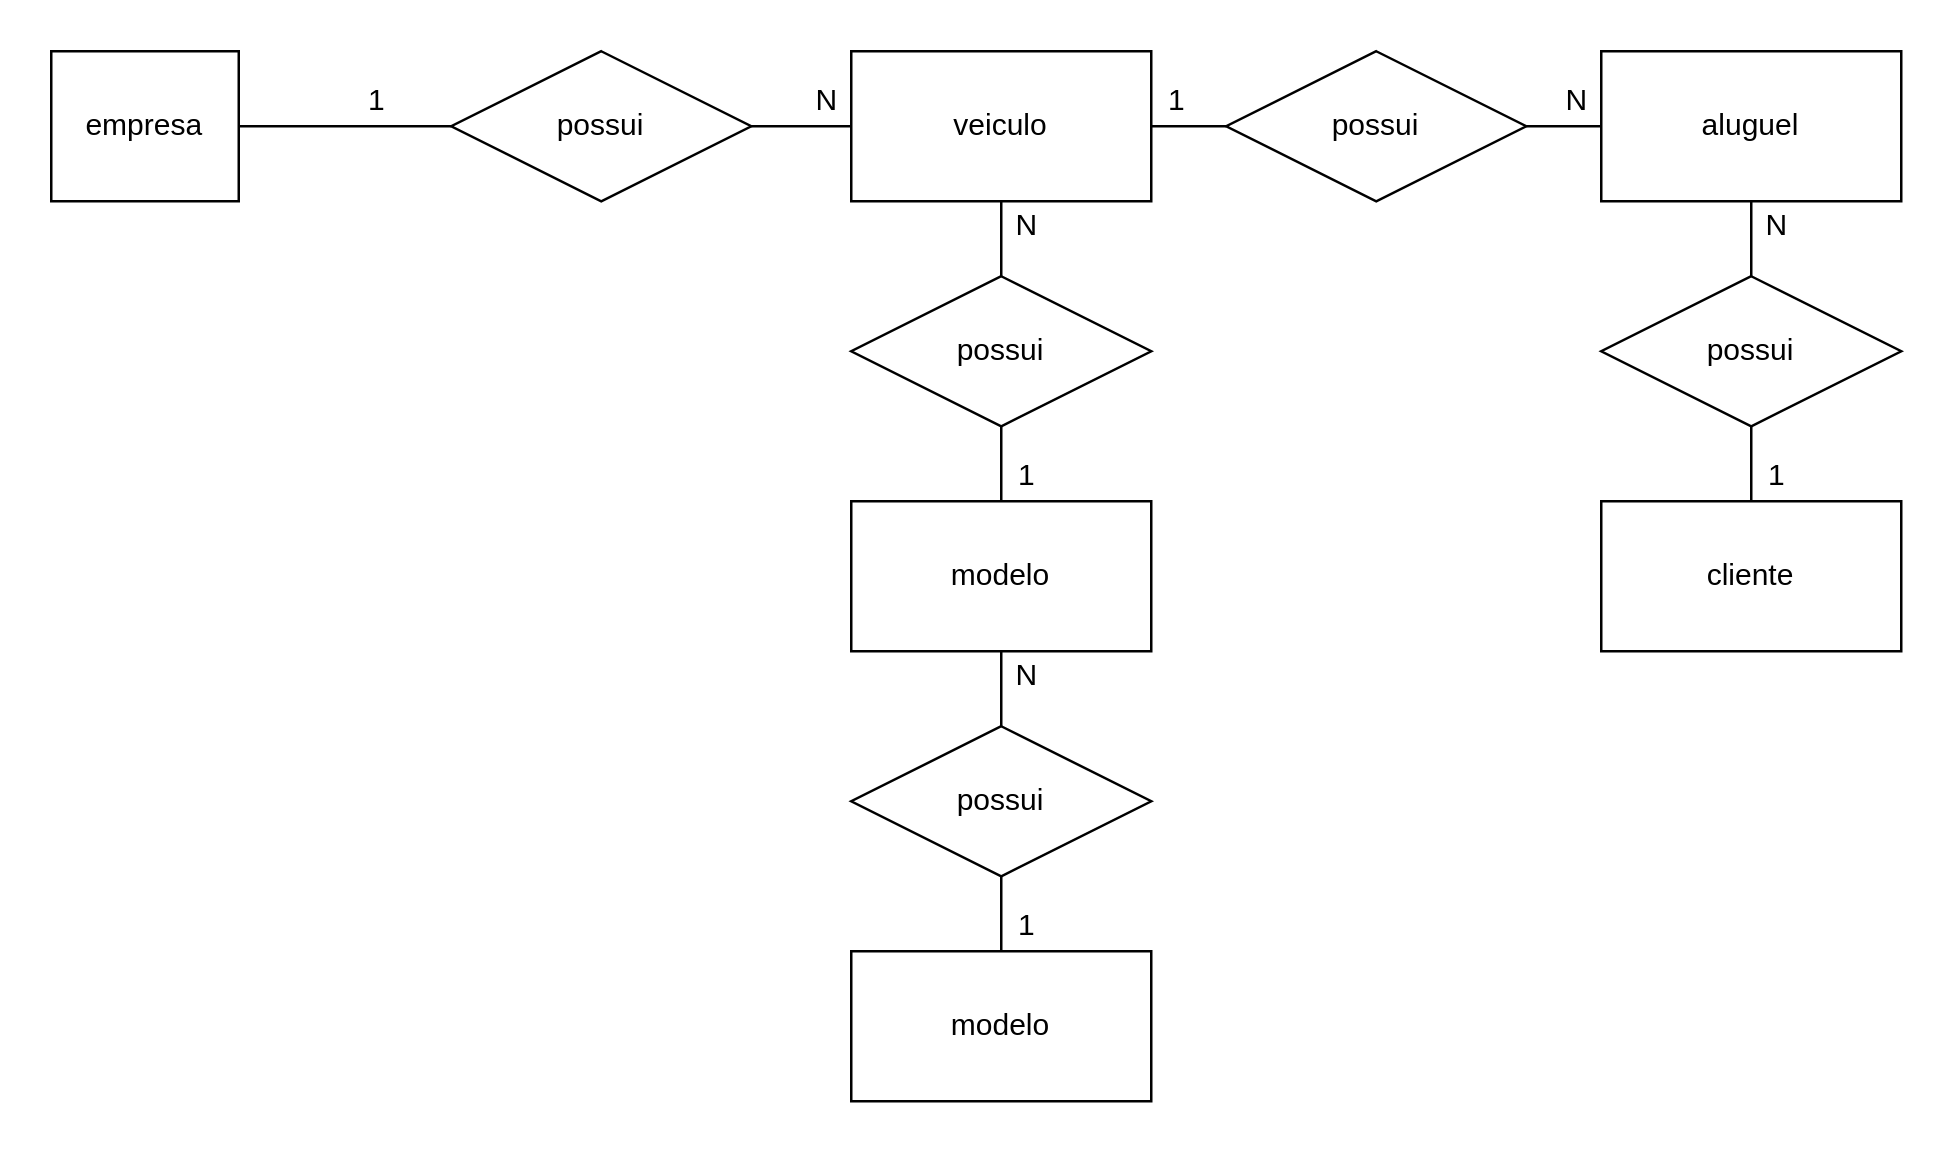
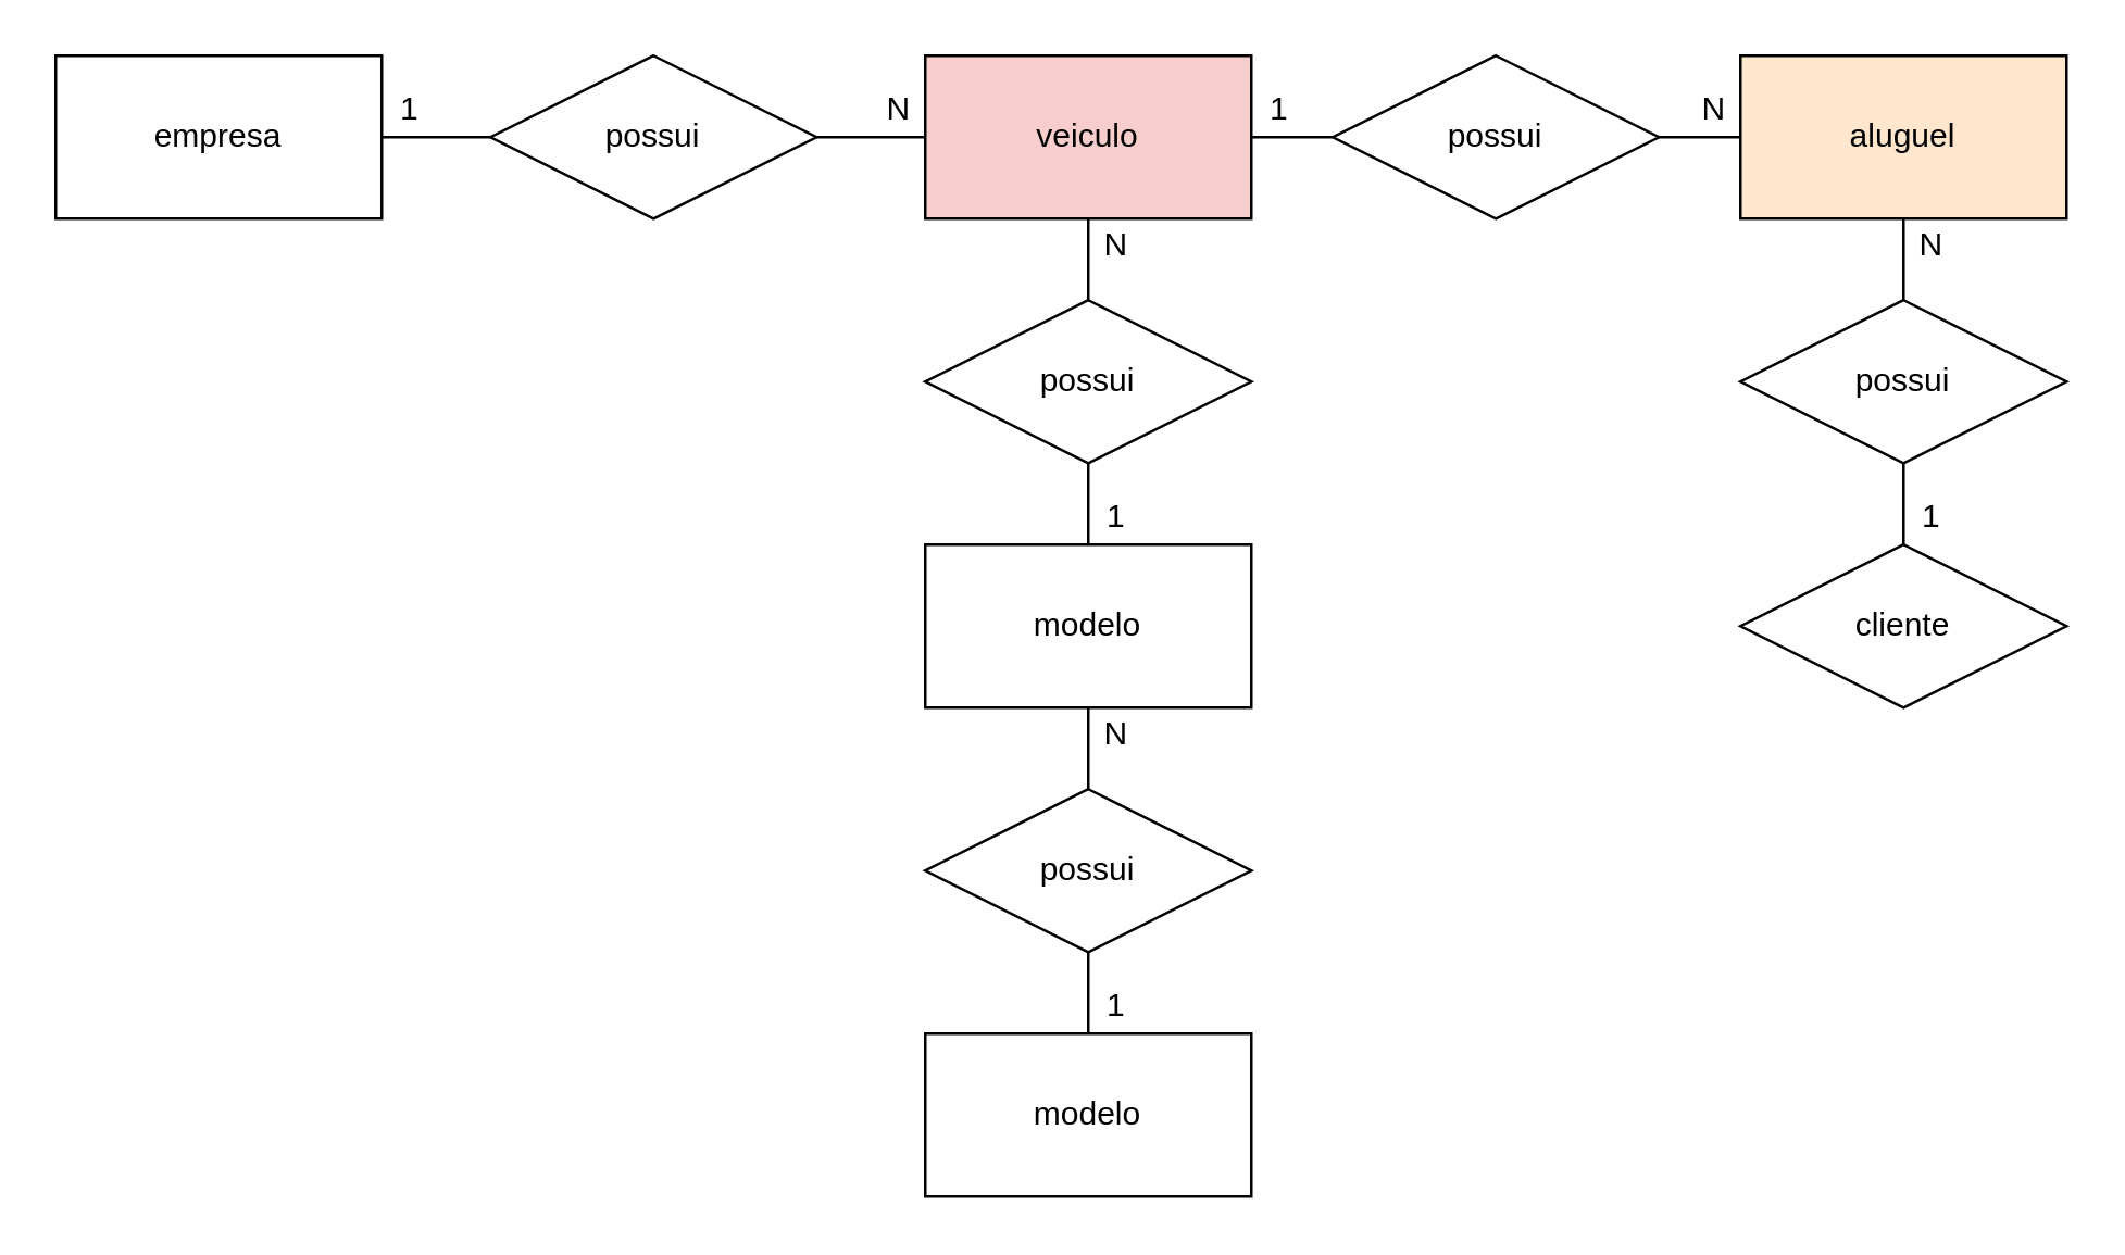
- <mxCell id="3" value="empresa" style="rounded=0;whiteSpace=wrap;html=1;" parent="1" vertex="1"><mxGeometry x="20" y="20" width="75" height="60" as="geometry" /></mxCell>
+ <mxCell id="3" value="empresa" style="rounded=0;whiteSpace=wrap;html=1;" parent="1" vertex="1"><mxGeometry x="20" y="20" width="120" height="60" as="geometry" /></mxCell>
- <mxCell id="5" value="veiculo" style="whiteSpace=wrap;html=1;" parent="1" vertex="1"><mxGeometry x="340" y="20" width="120" height="60" as="geometry" /></mxCell>
+ <mxCell id="5" value="veiculo" style="whiteSpace=wrap;html=1;fillColor=#f8cecc;" parent="1" vertex="1"><mxGeometry x="340" y="20" width="120" height="60" as="geometry" /></mxCell>
- <mxCell id="10" value="aluguel" style="whiteSpace=wrap;html=1;" parent="1" vertex="1"><mxGeometry x="640" y="20" width="120" height="60" as="geometry" /></mxCell>
+ <mxCell id="10" value="aluguel" style="whiteSpace=wrap;html=1;fillColor=#ffe6cc;" parent="1" vertex="1"><mxGeometry x="640" y="20" width="120" height="60" as="geometry" /></mxCell>
- <mxCell id="28" value="cliente" style="whiteSpace=wrap;html=1;" parent="1" vertex="1"><mxGeometry x="640" y="200" width="120" height="60" as="geometry" /></mxCell>
+ <mxCell id="28" value="cliente" style="rhombus;whiteSpace=wrap;html=1;" parent="1" vertex="1"><mxGeometry x="640" y="200" width="120" height="60" as="geometry" /></mxCell>
